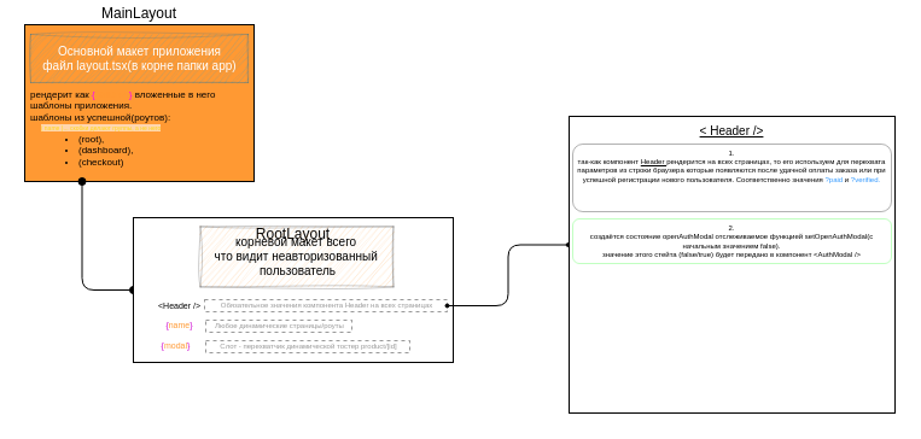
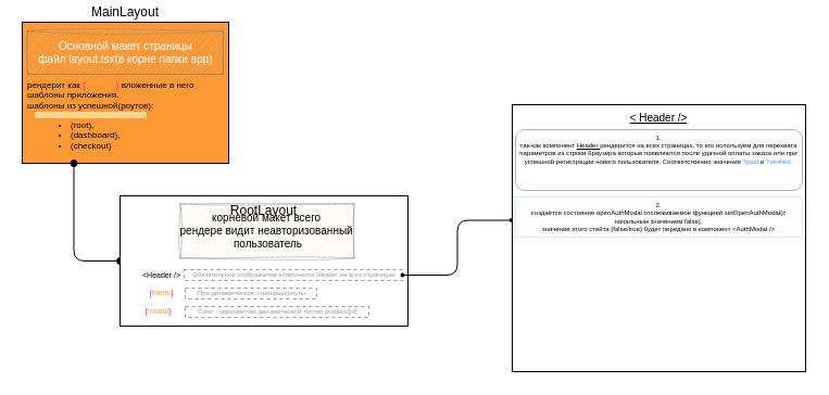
- <mxCell id="4" value="Основной макет приложения&lt;div style=&quot;font-size: 10px;&quot;&gt;файл layout.tsx(в корне папки app)&lt;/div&gt;" style="text;html=1;align=center;verticalAlign=middle;resizable=0;points=[];autosize=1;strokeColor=#006EAF;fillColor=#1ba1e2;fontSize=10;fontColor=#ffffff;opacity=20;rounded=0;sketch=1;curveFitting=1;jiggle=2;" parent="2" vertex="1"><mxGeometry x="5" y="8" width="180" height="40" as="geometry" /></mxCell>
+ <mxCell id="4" value="Основной макет страницы&lt;div style=&quot;font-size: 10px;&quot;&gt;файл layout.tsx(в корне папки app)&lt;/div&gt;" style="text;html=1;align=center;verticalAlign=middle;resizable=0;points=[];autosize=1;strokeColor=#006EAF;fillColor=#1ba1e2;fontSize=10;fontColor=#ffffff;opacity=20;rounded=0;sketch=1;curveFitting=1;jiggle=2;" parent="2" vertex="1"><mxGeometry x="5" y="8" width="180" height="40" as="geometry" /></mxCell>
- <mxCell id="6" value="&lt;font style=&quot;font-size: 5px;&quot;&gt;( name )... скобки делают группы, а не него&lt;/font&gt;" style="text;html=1;align=center;verticalAlign=middle;resizable=0;points=[];autosize=1;strokeColor=none;fillColor=none;fontFamily=Helvetica;fontSize=5;fontColor=#FFFF00;labelBackgroundColor=default;spacing=0;textOpacity=60;" parent="2" vertex="1"><mxGeometry x="4" y="78" width="117" height="14" as="geometry" /></mxCell>
+ <mxCell id="6" value="&lt;font style=&quot;font-size: 5px;&quot;&gt;( name )... скобки делают группы, а не роуты&lt;/font&gt;" style="text;html=1;align=center;verticalAlign=middle;resizable=0;points=[];autosize=1;strokeColor=none;fillColor=none;fontFamily=Helvetica;fontSize=5;fontColor=#FFFF00;labelBackgroundColor=default;spacing=0;textOpacity=60;" parent="2" vertex="1"><mxGeometry x="4" y="78" width="117" height="14" as="geometry" /></mxCell>
- <mxCell id="20" value="&lt;div&gt;2.&lt;/div&gt;создаётся состояние&amp;nbsp;openAuthModal отслеживаемое функцией&amp;nbsp;setOpenAuthModal(с начальным значением false).&lt;div&gt;значение этого стейта (false/true) будет передано в компонент &amp;lt;AuthModal /&amp;gt;&lt;/div&gt;" style="whiteSpace=wrap;html=1;fontSize=6;rounded=1;opacity=30;strokeColor=#33FF33;spacing=0;" vertex="1" parent="18"><mxGeometry x="3" y="85" width="264" height="37" as="geometry" /></mxCell>
+ <mxCell id="20" value="&lt;div&gt;2.&lt;/div&gt;создаётся состояние&amp;nbsp;openAuthModal отслеживаемое функцией&amp;nbsp;setOpenAuthModal(с начальным значением false).&lt;div&gt;значение этого стейта (false/true) будет передано в компонент &amp;lt;AuthModal /&amp;gt;&lt;/div&gt;" style="whiteSpace=wrap;html=1;fontSize=6;opacity=30;strokeColor=#33FF33;spacing=0;rounded=0;" vertex="1" parent="18"><mxGeometry x="3" y="85" width="264" height="37" as="geometry" /></mxCell>
- <mxCell id="10" value="корневой макет всего&amp;nbsp;&lt;div style=&quot;font-size: 10px;&quot;&gt;что видит неавторизованный&amp;nbsp;&lt;/div&gt;&lt;div style=&quot;font-size: 10px;&quot;&gt;пользователь&lt;/div&gt;" style="text;html=1;align=center;verticalAlign=middle;resizable=0;points=[];autosize=1;strokeColor=default;fillColor=#FF9933;fontSize=10;rounded=0;sketch=1;curveFitting=1;jiggle=2;opacity=20;container=0;" parent="8" vertex="1"><mxGeometry x="55.5" y="7.4" width="160" height="50" as="geometry" /></mxCell>
+ <mxCell id="10" value="корневой макет всего&amp;nbsp;&lt;div style=&quot;font-size: 10px;&quot;&gt;рендере видит неавторизованный&amp;nbsp;&lt;/div&gt;&lt;div style=&quot;font-size: 10px;&quot;&gt;пользователь&lt;/div&gt;" style="text;html=1;align=center;verticalAlign=middle;resizable=0;points=[];autosize=1;strokeColor=default;fillColor=#FF9933;fontSize=10;rounded=0;sketch=1;curveFitting=1;jiggle=2;opacity=20;container=0;" parent="8" vertex="1"><mxGeometry x="55.5" y="7.4" width="160" height="50" as="geometry" /></mxCell>
- <mxCell id="14" value="Обязательное значения компонента Header на всех страницах" style="text;html=1;align=center;verticalAlign=middle;resizable=0;points=[];autosize=1;strokeColor=default;fillColor=none;fontFamily=Helvetica;fontSize=6;fontColor=default;labelBackgroundColor=default;spacing=0;dashed=1;opacity=40;textOpacity=40;spacingBottom=0;spacingTop=-1;container=0;" parent="8" vertex="1"><mxGeometry x="59" y="68" width="201" height="10" as="geometry" /></mxCell>
+ <mxCell id="14" value="Обязательное отображение компонента Header на всех страницах" style="text;html=1;align=center;verticalAlign=middle;resizable=0;points=[];autosize=1;strokeColor=default;fillColor=none;fontFamily=Helvetica;fontSize=6;fontColor=default;labelBackgroundColor=default;spacing=0;dashed=1;opacity=40;textOpacity=40;spacingBottom=0;spacingTop=-1;container=0;" parent="8" vertex="1"><mxGeometry x="59" y="68" width="201" height="10" as="geometry" /></mxCell>
- <mxCell id="12" value="Любое динамические страницы/роуты" style="text;html=1;align=center;verticalAlign=middle;resizable=0;points=[];autosize=1;strokeColor=default;fillColor=none;fontFamily=Helvetica;fontSize=6;fontColor=default;labelBackgroundColor=default;spacing=0;dashed=1;opacity=40;textOpacity=40;spacingBottom=0;spacingTop=-1;container=0;" parent="8" vertex="1"><mxGeometry x="60" y="85" width="121" height="10" as="geometry" /></mxCell>
+ <mxCell id="12" value="При динамические страницы/роуты" style="text;html=1;align=center;verticalAlign=middle;resizable=0;points=[];autosize=1;strokeColor=default;fillColor=none;fontFamily=Helvetica;fontSize=6;fontColor=default;labelBackgroundColor=default;spacing=0;dashed=1;opacity=40;textOpacity=40;spacingBottom=0;spacingTop=-1;container=0;" parent="8" vertex="1"><mxGeometry x="60" y="85" width="121" height="10" as="geometry" /></mxCell>
